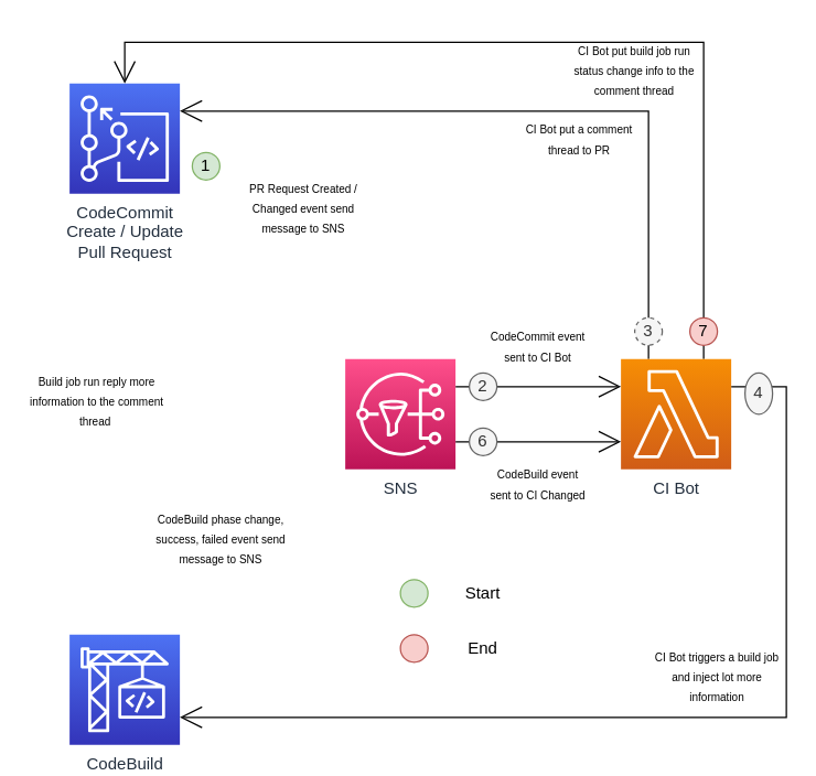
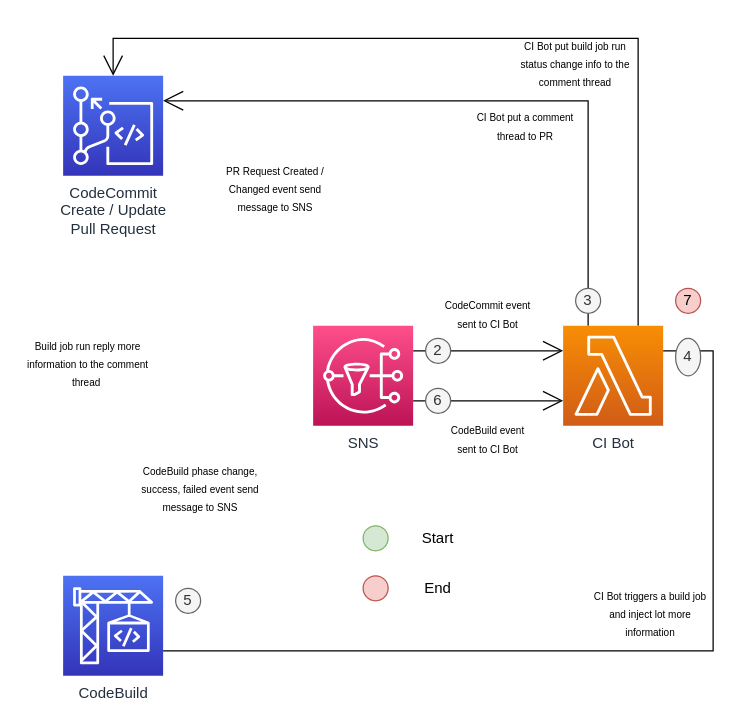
- <mxCell id="7" value="1" style="ellipse;whiteSpace=wrap;html=1;aspect=fixed;hachureGap=4;pointerEvents=0;fillColor=#d5e8d4;strokeColor=#82b366;" vertex="1" parent="1"><mxGeometry x="139" y="110" width="20" height="20" as="geometry" /></mxCell>
- <mxCell id="13" value="3" style="ellipse;whiteSpace=wrap;html=1;aspect=fixed;hachureGap=4;pointerEvents=0;fillColor=#f5f5f5;strokeColor=#666666;fontColor=#333333;dashed=1;" vertex="1" parent="1"><mxGeometry x="460" y="230" width="20" height="20" as="geometry" /></mxCell>
+ <mxCell id="13" value="3" style="ellipse;whiteSpace=wrap;html=1;aspect=fixed;hachureGap=4;pointerEvents=0;fillColor=#f5f5f5;strokeColor=#666666;fontColor=#333333;" vertex="1" parent="1"><mxGeometry x="460" y="230" width="20" height="20" as="geometry" /></mxCell>
- <mxCell id="17" value="7" style="ellipse;whiteSpace=wrap;html=1;aspect=fixed;hachureGap=4;pointerEvents=0;fillColor=#f8cecc;strokeColor=#b85450;" vertex="1" parent="1"><mxGeometry x="500" y="230" width="20" height="20" as="geometry" /></mxCell>
+ <mxCell id="17" value="7" style="ellipse;whiteSpace=wrap;html=1;aspect=fixed;hachureGap=4;pointerEvents=0;fillColor=#f8cecc;strokeColor=#b85450;" vertex="1" parent="1"><mxGeometry x="540" y="230" width="20" height="20" as="geometry" /></mxCell>
- <mxCell id="23" value="&lt;font style=&quot;font-size: 8px&quot;&gt;CodeBuild event&lt;br&gt;sent to CI Changed&lt;br&gt;&lt;/font&gt;" style="text;html=1;strokeColor=none;fillColor=none;align=center;verticalAlign=middle;whiteSpace=wrap;rounded=0;hachureGap=4;pointerEvents=0;" vertex="1" parent="1"><mxGeometry x="340" y="320" width="100" height="60" as="geometry" /></mxCell>
+ <mxCell id="23" value="&lt;font style=&quot;font-size: 8px&quot;&gt;CodeBuild event&lt;br&gt;sent to CI Bot&lt;br&gt;&lt;/font&gt;" style="text;html=1;strokeColor=none;fillColor=none;align=center;verticalAlign=middle;whiteSpace=wrap;rounded=0;hachureGap=4;pointerEvents=0;" vertex="1" parent="1"><mxGeometry x="340" y="320" width="100" height="60" as="geometry" /></mxCell>
+ <mxCell id="15" value="5" style="ellipse;whiteSpace=wrap;html=1;aspect=fixed;hachureGap=4;pointerEvents=0;fillColor=#f5f5f5;strokeColor=#666666;fontColor=#333333;" vertex="1" parent="1"><mxGeometry x="140" y="470" width="20" height="20" as="geometry" /></mxCell>
- <mxCell id="8" style="edgeStyle=orthogonalEdgeStyle;rounded=0;orthogonalLoop=1;jettySize=auto;html=1;exitX=1;exitY=0.25;exitDx=0;exitDy=0;exitPerimeter=0;entryX=1;entryY=0.75;entryDx=0;entryDy=0;entryPerimeter=0;endArrow=open;startSize=14;endSize=14;sourcePerimeterSpacing=8;targetPerimeterSpacing=8;" edge="1" parent="1" source="11" target="6"><mxGeometry relative="1" as="geometry"><Array as="points"><mxPoint x="570" y="280" /><mxPoint x="570" y="520" /></Array></mxGeometry></mxCell>
+ <mxCell id="8" style="edgeStyle=orthogonalEdgeStyle;rounded=0;orthogonalLoop=1;jettySize=auto;html=1;exitX=1;exitY=0.25;exitDx=0;exitDy=0;exitPerimeter=0;entryX=1;entryY=0.75;entryDx=0;entryDy=0;entryPerimeter=0;endArrow=none;startSize=14;endSize=14;sourcePerimeterSpacing=8;targetPerimeterSpacing=8;" edge="1" parent="1" source="11" target="6"><mxGeometry relative="1" as="geometry"><Array as="points"><mxPoint x="570" y="280" /><mxPoint x="570" y="520" /></Array></mxGeometry></mxCell>
